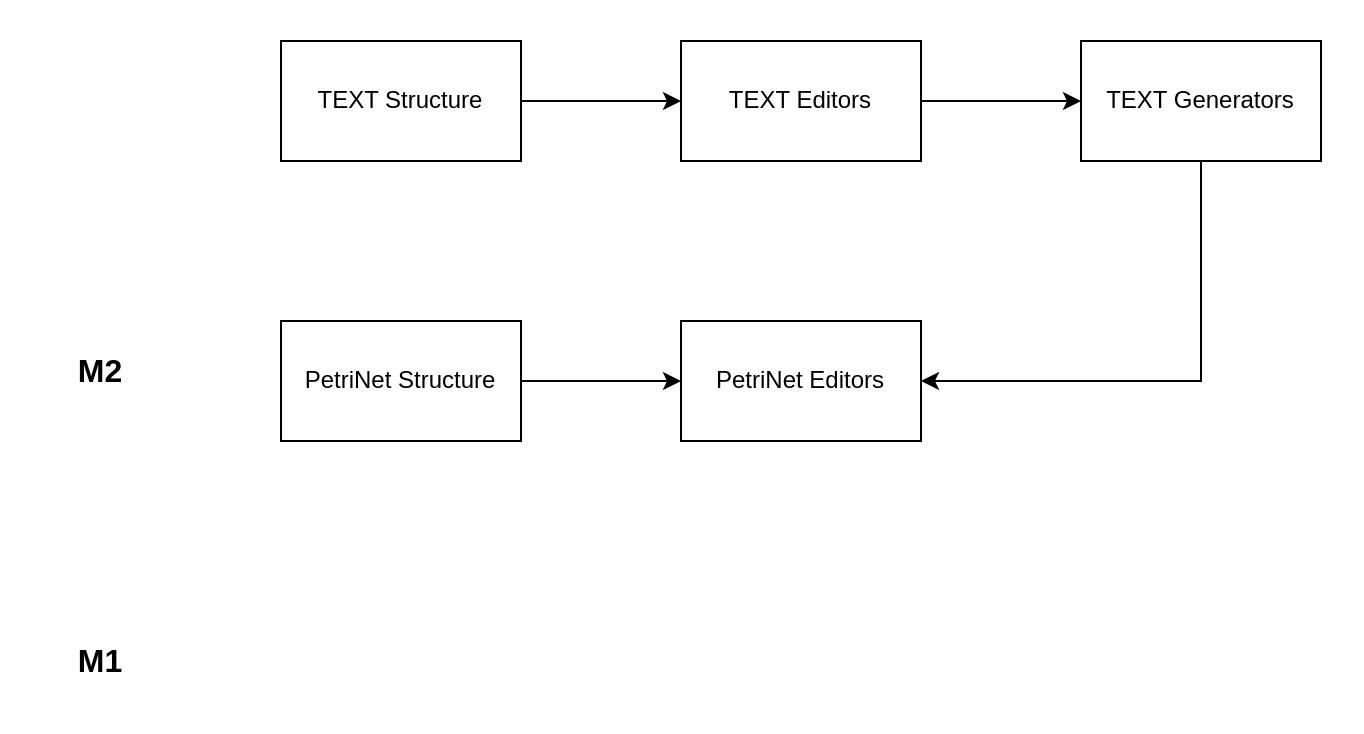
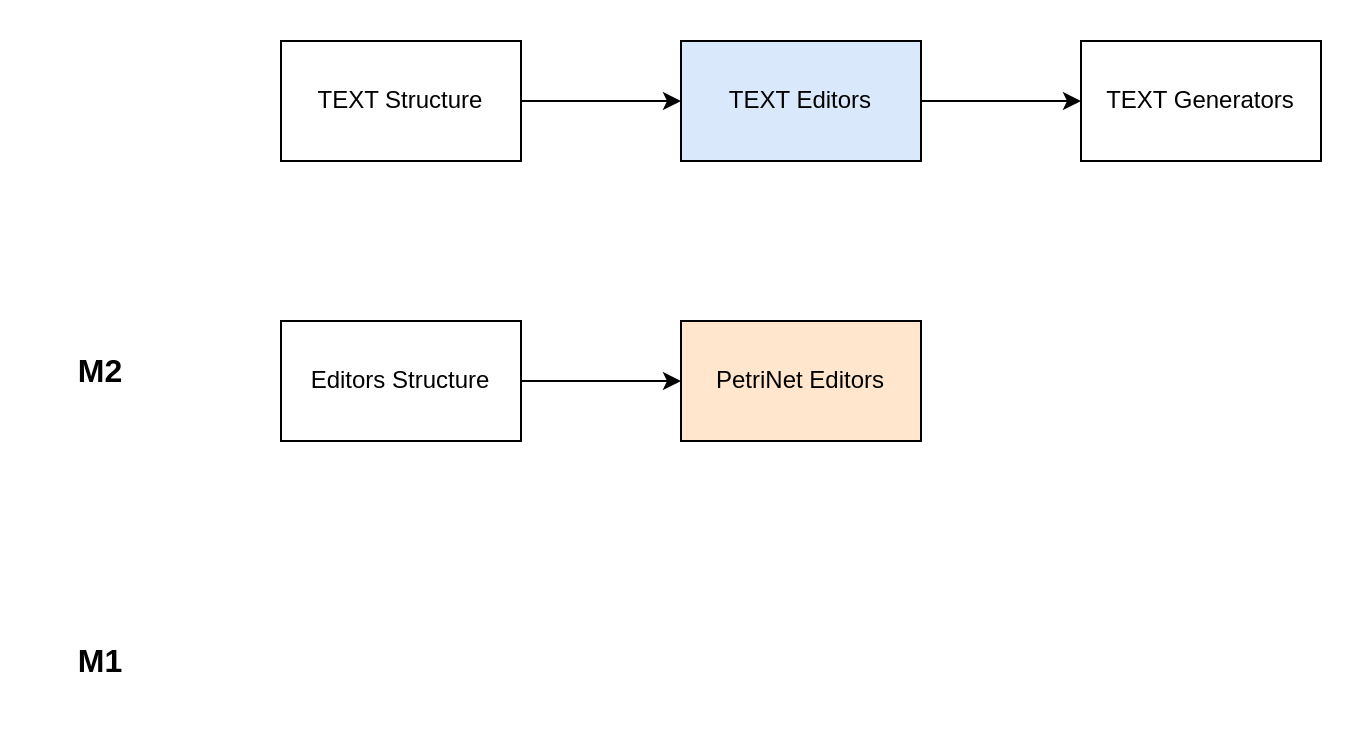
- <mxCell id="5" value="TEXT Editors" style="rounded=0;whiteSpace=wrap;html=1;" vertex="1" parent="1"><mxGeometry x="340" y="20" width="120" height="60" as="geometry" /></mxCell>
+ <mxCell id="5" value="TEXT Editors" style="rounded=0;whiteSpace=wrap;html=1;fillColor=#dae8fc;" vertex="1" parent="1"><mxGeometry x="340" y="20" width="120" height="60" as="geometry" /></mxCell>
- <mxCell id="9" value="&lt;div&gt;PetriNet Structure&lt;/div&gt;" style="rounded=0;whiteSpace=wrap;html=1;" vertex="1" parent="1"><mxGeometry x="140" y="160" width="120" height="60" as="geometry" /></mxCell>
+ <mxCell id="9" value="&lt;div&gt;Editors Structure&lt;/div&gt;" style="rounded=0;whiteSpace=wrap;html=1;" vertex="1" parent="1"><mxGeometry x="140" y="160" width="120" height="60" as="geometry" /></mxCell>
- <mxCell id="10" value="PetriNet Editors" style="rounded=0;whiteSpace=wrap;html=1;" vertex="1" parent="1"><mxGeometry x="340" y="160" width="120" height="60" as="geometry" /></mxCell>
+ <mxCell id="10" value="PetriNet Editors" style="rounded=0;whiteSpace=wrap;html=1;fillColor=#ffe6cc;" vertex="1" parent="1"><mxGeometry x="340" y="160" width="120" height="60" as="geometry" /></mxCell>
- <mxCell id="6" style="edgeStyle=orthogonalEdgeStyle;rounded=0;orthogonalLoop=1;jettySize=auto;html=1;entryX=1;entryY=0.5;entryDx=0;entryDy=0;" edge="1" parent="1" source="7" target="10"><mxGeometry relative="1" as="geometry"><Array as="points"><mxPoint x="600" y="190" /></Array></mxGeometry></mxCell>
